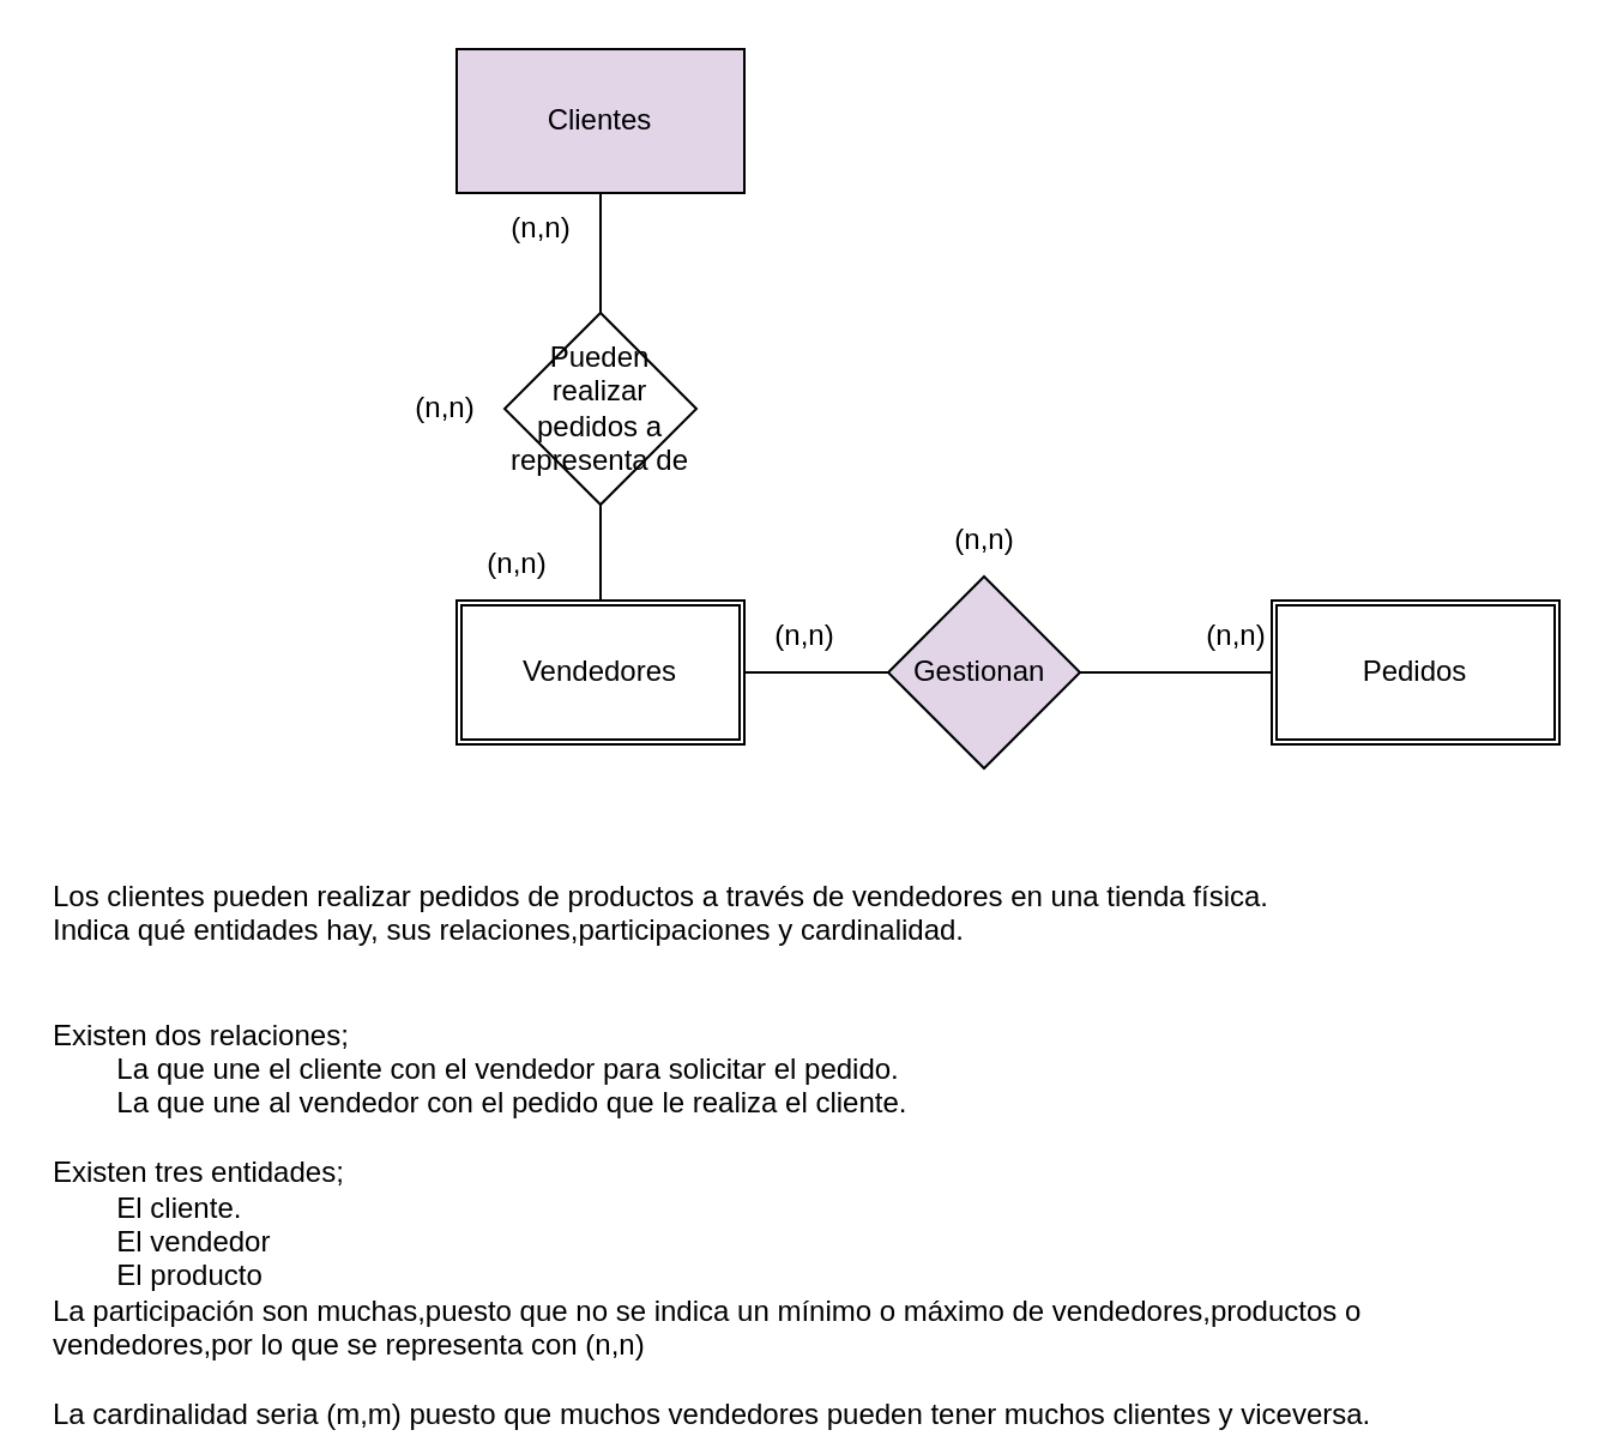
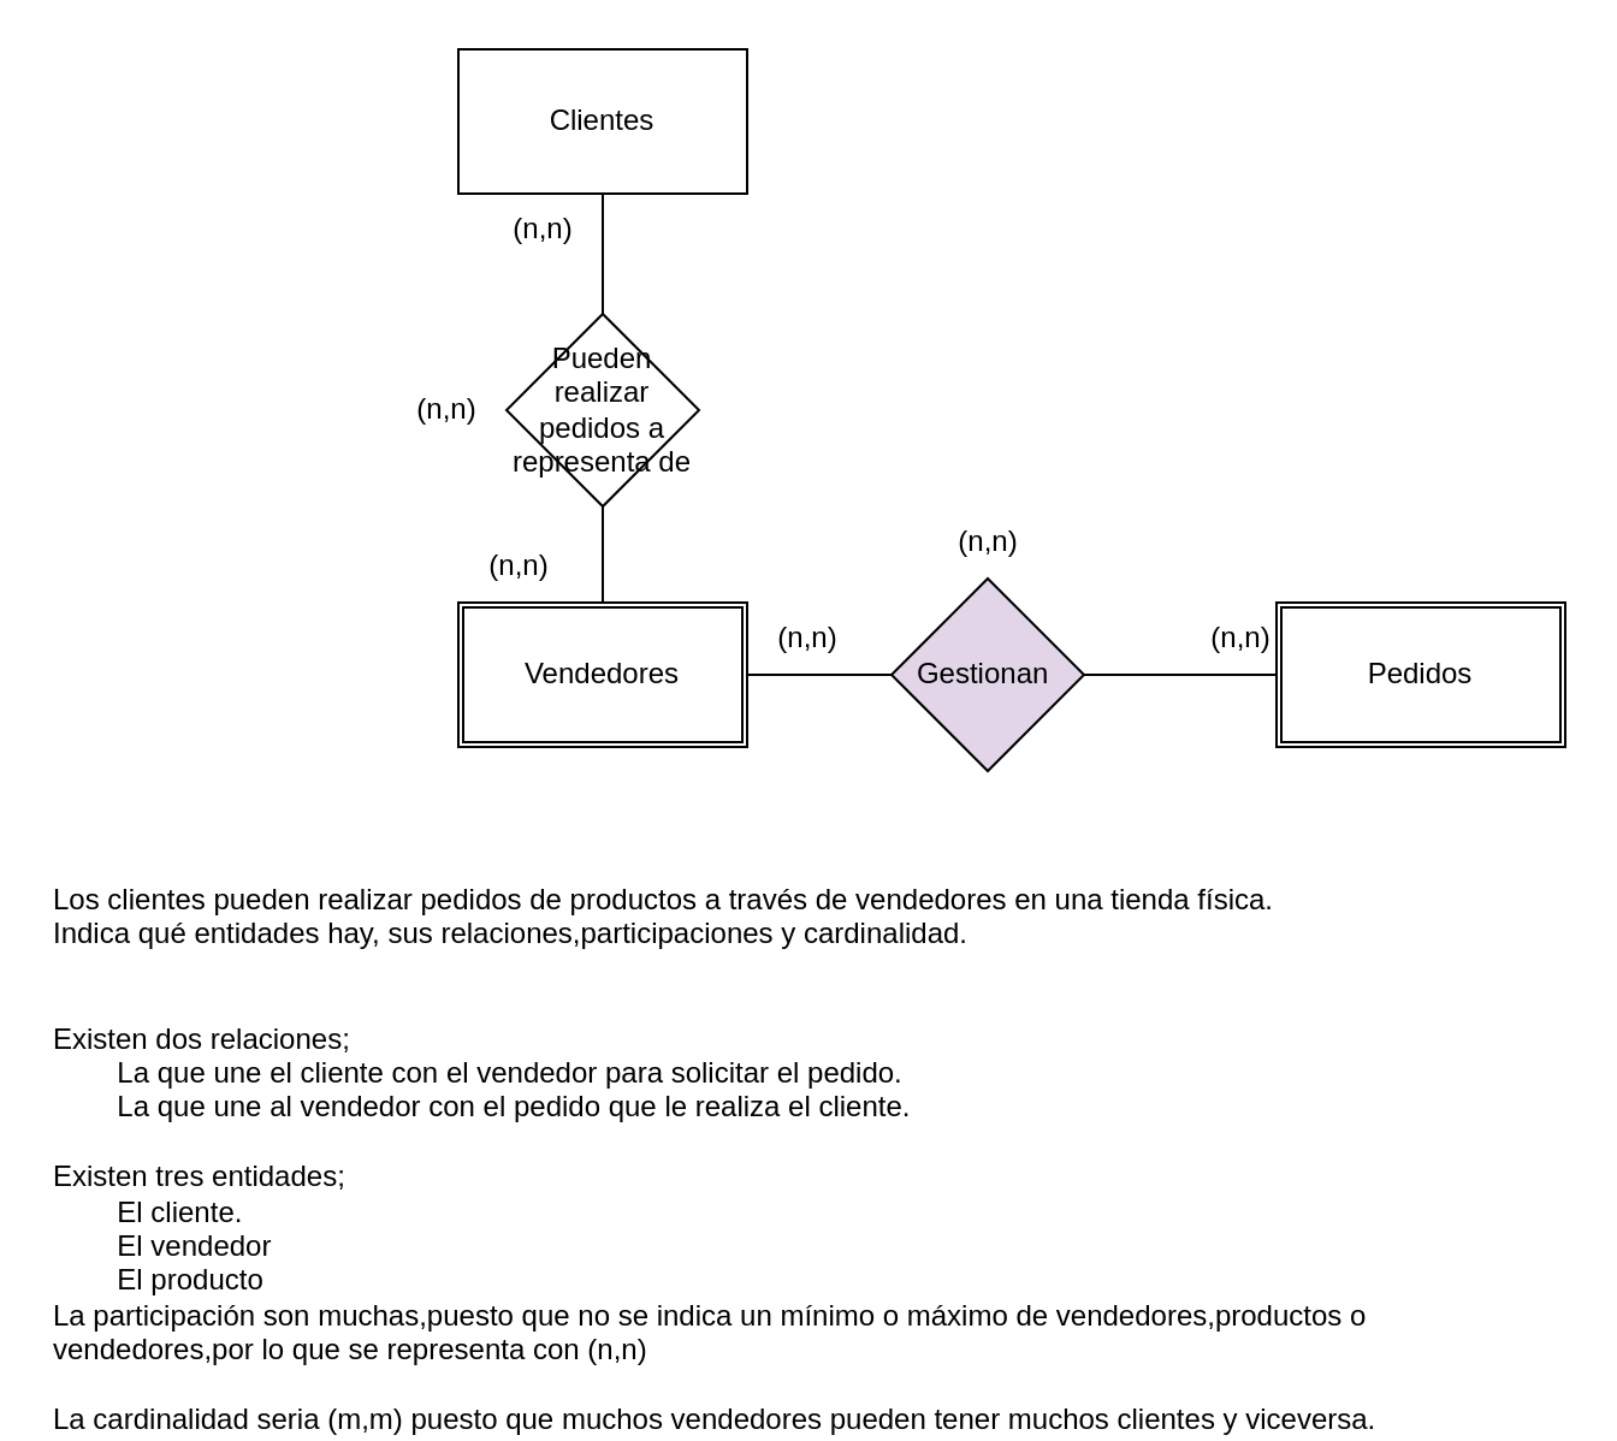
- <mxCell id="3" value="Clientes" style="rounded=0;whiteSpace=wrap;html=1;fillColor=#e1d5e7;" vertex="1" parent="1"><mxGeometry x="190" y="20" width="120" height="60" as="geometry" /></mxCell>
+ <mxCell id="3" value="Clientes" style="rounded=0;whiteSpace=wrap;html=1;" vertex="1" parent="1"><mxGeometry x="190" y="20" width="120" height="60" as="geometry" /></mxCell>
